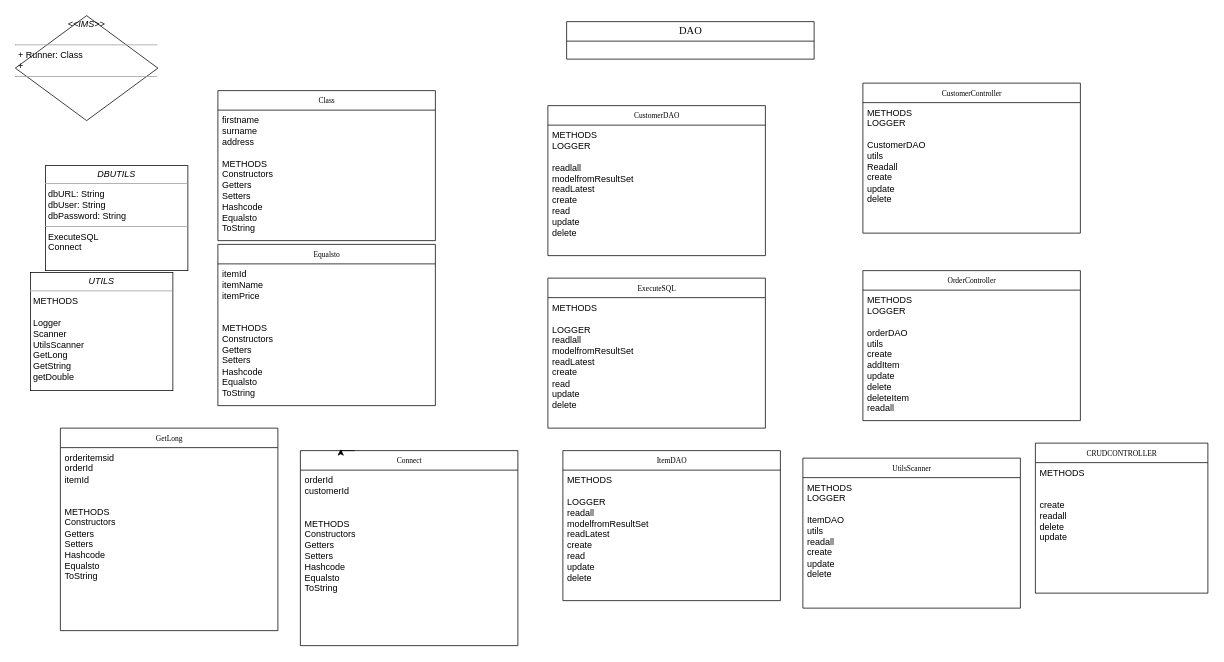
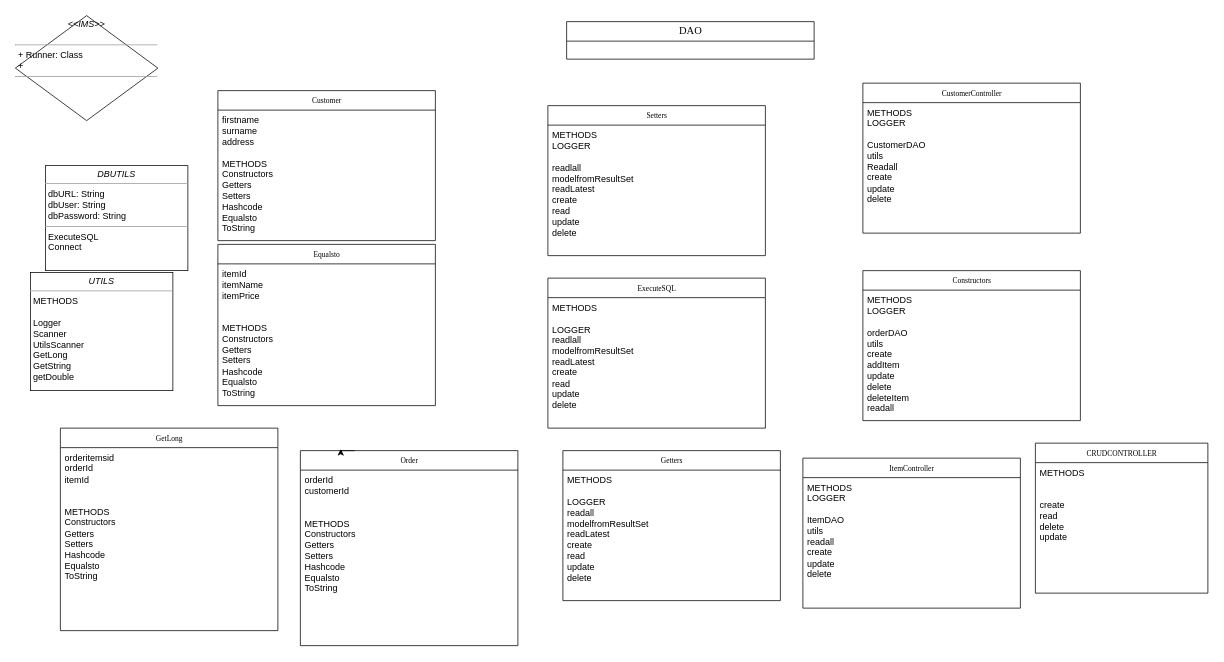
- <mxCell id="3" value="Class" style="swimlane;html=1;fontStyle=0;childLayout=stackLayout;horizontal=1;startSize=26;fillColor=none;horizontalStack=0;resizeParent=1;resizeLast=0;collapsible=1;marginBottom=0;swimlaneFillColor=#ffffff;rounded=0;shadow=0;comic=0;labelBackgroundColor=none;strokeWidth=1;fontFamily=Verdana;fontSize=10;align=center;" parent="1" vertex="1"><mxGeometry x="290" y="120" width="290" height="200" as="geometry" /></mxCell>
+ <mxCell id="3" value="Customer" style="swimlane;html=1;fontStyle=0;childLayout=stackLayout;horizontal=1;startSize=26;fillColor=none;horizontalStack=0;resizeParent=1;resizeLast=0;collapsible=1;marginBottom=0;swimlaneFillColor=#ffffff;rounded=0;shadow=0;comic=0;labelBackgroundColor=none;strokeWidth=1;fontFamily=Verdana;fontSize=10;align=center;" parent="1" vertex="1"><mxGeometry x="290" y="120" width="290" height="200" as="geometry" /></mxCell>
- <mxCell id="13" value="CustomerDAO" style="swimlane;html=1;fontStyle=0;childLayout=stackLayout;horizontal=1;startSize=26;fillColor=none;horizontalStack=0;resizeParent=1;resizeLast=0;collapsible=1;marginBottom=0;swimlaneFillColor=#ffffff;rounded=0;shadow=0;comic=0;labelBackgroundColor=none;strokeWidth=1;fontFamily=Verdana;fontSize=10;align=center;" vertex="1" parent="1"><mxGeometry x="730" y="140" width="290" height="200" as="geometry" /></mxCell>
+ <mxCell id="13" value="Setters" style="swimlane;html=1;fontStyle=0;childLayout=stackLayout;horizontal=1;startSize=26;fillColor=none;horizontalStack=0;resizeParent=1;resizeLast=0;collapsible=1;marginBottom=0;swimlaneFillColor=#ffffff;rounded=0;shadow=0;comic=0;labelBackgroundColor=none;strokeWidth=1;fontFamily=Verdana;fontSize=10;align=center;" vertex="1" parent="1"><mxGeometry x="730" y="140" width="290" height="200" as="geometry" /></mxCell>
- <mxCell id="22" value="OrderController" style="swimlane;html=1;fontStyle=0;childLayout=stackLayout;horizontal=1;startSize=26;fillColor=none;horizontalStack=0;resizeParent=1;resizeLast=0;collapsible=1;marginBottom=0;swimlaneFillColor=#ffffff;rounded=0;shadow=0;comic=0;labelBackgroundColor=none;strokeWidth=1;fontFamily=Verdana;fontSize=10;align=center;" vertex="1" parent="1"><mxGeometry x="1150" y="360" width="290" height="200" as="geometry" /></mxCell>
+ <mxCell id="22" value="Constructors" style="swimlane;html=1;fontStyle=0;childLayout=stackLayout;horizontal=1;startSize=26;fillColor=none;horizontalStack=0;resizeParent=1;resizeLast=0;collapsible=1;marginBottom=0;swimlaneFillColor=#ffffff;rounded=0;shadow=0;comic=0;labelBackgroundColor=none;strokeWidth=1;fontFamily=Verdana;fontSize=10;align=center;" vertex="1" parent="1"><mxGeometry x="1150" y="360" width="290" height="200" as="geometry" /></mxCell>
- <mxCell id="11" value="Connect" style="swimlane;html=1;fontStyle=0;childLayout=stackLayout;horizontal=1;startSize=26;fillColor=none;horizontalStack=0;resizeParent=1;resizeLast=0;collapsible=1;marginBottom=0;swimlaneFillColor=#ffffff;rounded=0;shadow=0;comic=0;labelBackgroundColor=none;strokeWidth=1;fontFamily=Verdana;fontSize=10;align=center;" vertex="1" parent="1"><mxGeometry x="400" y="600" width="290" height="260" as="geometry" /></mxCell>
+ <mxCell id="11" value="Order" style="swimlane;html=1;fontStyle=0;childLayout=stackLayout;horizontal=1;startSize=26;fillColor=none;horizontalStack=0;resizeParent=1;resizeLast=0;collapsible=1;marginBottom=0;swimlaneFillColor=#ffffff;rounded=0;shadow=0;comic=0;labelBackgroundColor=none;strokeWidth=1;fontFamily=Verdana;fontSize=10;align=center;" vertex="1" parent="1"><mxGeometry x="400" y="600" width="290" height="260" as="geometry" /></mxCell>
- <mxCell id="18" value="ItemDAO" style="swimlane;html=1;fontStyle=0;childLayout=stackLayout;horizontal=1;startSize=26;fillColor=none;horizontalStack=0;resizeParent=1;resizeLast=0;collapsible=1;marginBottom=0;swimlaneFillColor=#ffffff;rounded=0;shadow=0;comic=0;labelBackgroundColor=none;strokeWidth=1;fontFamily=Verdana;fontSize=10;align=center;" vertex="1" parent="1"><mxGeometry x="750" y="600" width="290" height="200" as="geometry" /></mxCell>
+ <mxCell id="18" value="Getters" style="swimlane;html=1;fontStyle=0;childLayout=stackLayout;horizontal=1;startSize=26;fillColor=none;horizontalStack=0;resizeParent=1;resizeLast=0;collapsible=1;marginBottom=0;swimlaneFillColor=#ffffff;rounded=0;shadow=0;comic=0;labelBackgroundColor=none;strokeWidth=1;fontFamily=Verdana;fontSize=10;align=center;" vertex="1" parent="1"><mxGeometry x="750" y="600" width="290" height="200" as="geometry" /></mxCell>
- <mxCell id="24" value="UtilsScanner" style="swimlane;html=1;fontStyle=0;childLayout=stackLayout;horizontal=1;startSize=26;fillColor=none;horizontalStack=0;resizeParent=1;resizeLast=0;collapsible=1;marginBottom=0;swimlaneFillColor=#ffffff;rounded=0;shadow=0;comic=0;labelBackgroundColor=none;strokeWidth=1;fontFamily=Verdana;fontSize=10;align=center;" vertex="1" parent="1"><mxGeometry x="1070" y="610" width="290" height="200" as="geometry" /></mxCell>
+ <mxCell id="24" value="ItemController" style="swimlane;html=1;fontStyle=0;childLayout=stackLayout;horizontal=1;startSize=26;fillColor=none;horizontalStack=0;resizeParent=1;resizeLast=0;collapsible=1;marginBottom=0;swimlaneFillColor=#ffffff;rounded=0;shadow=0;comic=0;labelBackgroundColor=none;strokeWidth=1;fontFamily=Verdana;fontSize=10;align=center;" vertex="1" parent="1"><mxGeometry x="1070" y="610" width="290" height="200" as="geometry" /></mxCell>
- <mxCell id="27" value="METHODS&lt;br&gt;&lt;br&gt;&lt;br&gt;create&lt;br&gt;readall&lt;br&gt;delete&lt;br&gt;update&lt;br&gt;&lt;br&gt;" style="text;html=1;strokeColor=none;fillColor=none;align=left;verticalAlign=top;spacingLeft=4;spacingRight=4;whiteSpace=wrap;overflow=hidden;rotatable=0;points=[[0,0.5],[1,0.5]];portConstraint=eastwest;" vertex="1" parent="26"><mxGeometry y="26" width="230" height="174" as="geometry" /></mxCell>
+ <mxCell id="27" value="METHODS&lt;br&gt;&lt;br&gt;&lt;br&gt;create&lt;br&gt;read&lt;br&gt;delete&lt;br&gt;update&lt;br&gt;&lt;br&gt;" style="text;html=1;strokeColor=none;fillColor=none;align=left;verticalAlign=top;spacingLeft=4;spacingRight=4;whiteSpace=wrap;overflow=hidden;rotatable=0;points=[[0,0.5],[1,0.5]];portConstraint=eastwest;" vertex="1" parent="26"><mxGeometry y="26" width="230" height="174" as="geometry" /></mxCell>
